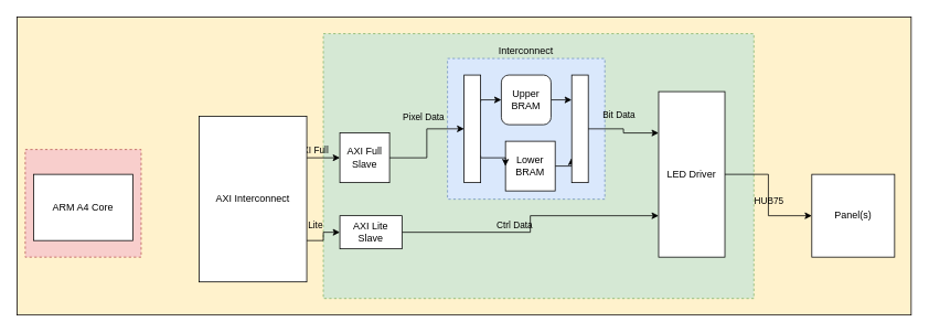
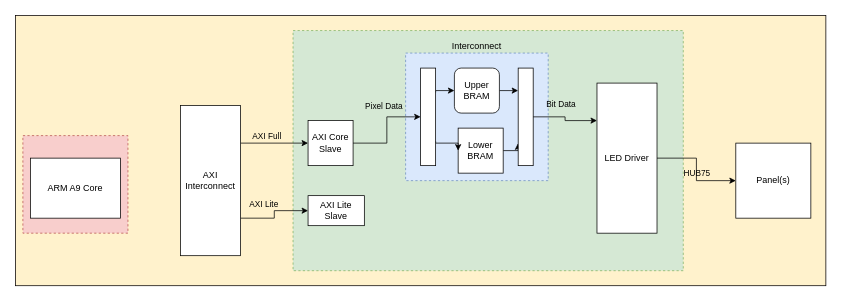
- <mxCell id="14" value="AXI Full Slave" style="rounded=0;whiteSpace=wrap;html=1;" vertex="1" parent="1"><mxGeometry x="410" y="160" width="60" height="60" as="geometry" /></mxCell>
+ <mxCell id="14" value="AXI Core Slave" style="rounded=0;whiteSpace=wrap;html=1;" vertex="1" parent="1"><mxGeometry x="410" y="160" width="60" height="60" as="geometry" /></mxCell>
- <mxCell id="10" value="AXI Interconnect" style="rounded=0;whiteSpace=wrap;html=1;" vertex="1" parent="1"><mxGeometry x="240" y="140" width="130" height="200" as="geometry" /></mxCell>
+ <mxCell id="10" value="AXI Interconnect" style="rounded=0;whiteSpace=wrap;html=1;" vertex="1" parent="1"><mxGeometry x="240" y="140" width="80" height="200" as="geometry" /></mxCell>
- <mxCell id="5" value="ARM A4 Core" style="rounded=0;whiteSpace=wrap;html=1;" vertex="1" parent="1"><mxGeometry x="40" y="210" width="120" height="80" as="geometry" /></mxCell>
+ <mxCell id="5" value="ARM A9 Core" style="rounded=0;whiteSpace=wrap;html=1;" vertex="1" parent="1"><mxGeometry x="40" y="210" width="120" height="80" as="geometry" /></mxCell>
- <mxCell id="18" value="Panel(s)" style="rounded=0;whiteSpace=wrap;html=1;" vertex="1" parent="1"><mxGeometry x="980" y="210" width="100" height="100" as="geometry" /></mxCell>
+ <mxCell id="18" value="Panel(s)" style="rounded=0;whiteSpace=wrap;html=1;" vertex="1" parent="1"><mxGeometry x="980" y="190" width="100" height="100" as="geometry" /></mxCell>
- <mxCell id="11" style="edgeStyle=orthogonalEdgeStyle;rounded=0;orthogonalLoop=1;jettySize=auto;html=1;entryX=0;entryY=0.75;entryDx=0;entryDy=0;" edge="1" parent="1" source="13" target="17"><mxGeometry relative="1" as="geometry" /></mxCell>
- <mxCell id="12" value="Ctrl Data" style="edgeLabel;html=1;align=center;verticalAlign=middle;resizable=0;points=[];labelBackgroundColor=none;" vertex="1" connectable="0" parent="11"><mxGeometry x="-0.184" relative="1" as="geometry"><mxPoint y="-10" as="offset" /></mxGeometry></mxCell>
